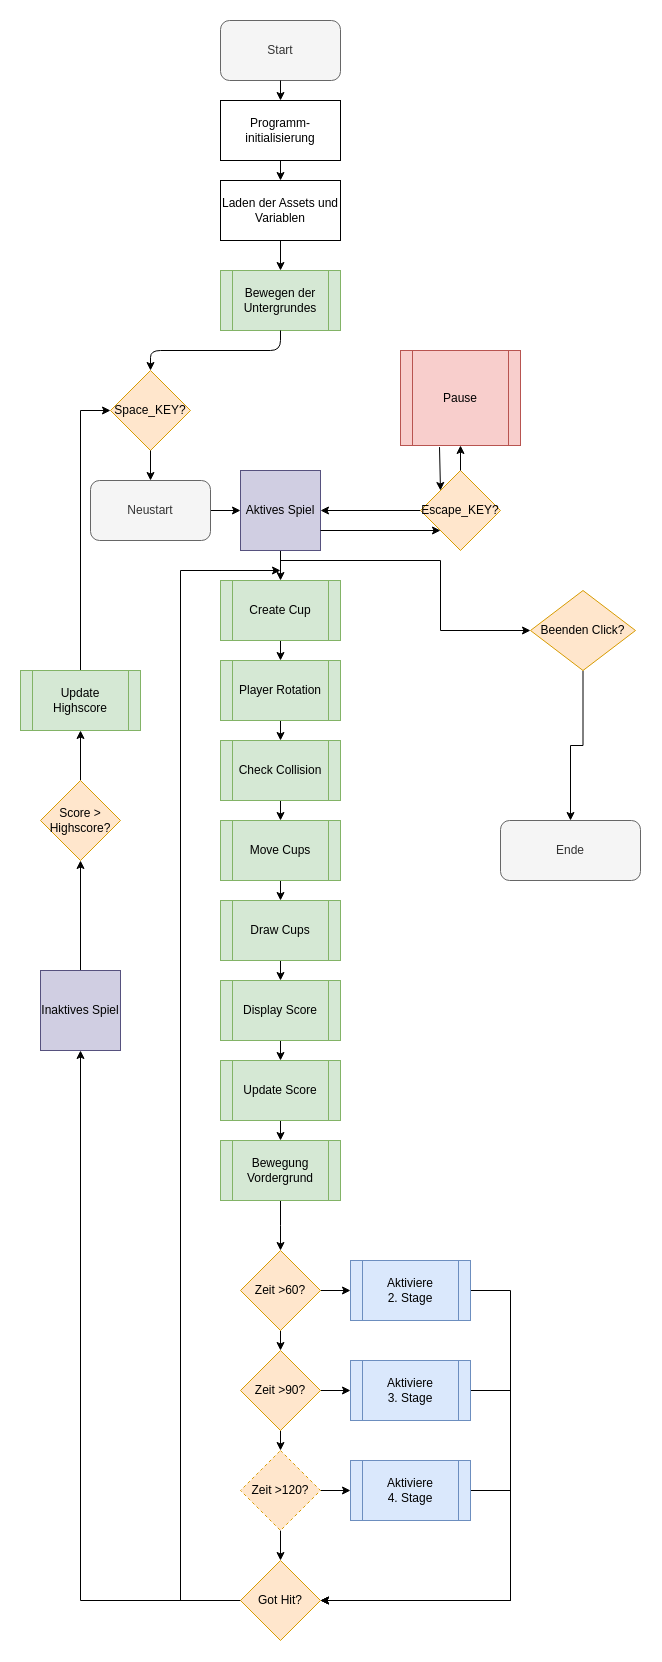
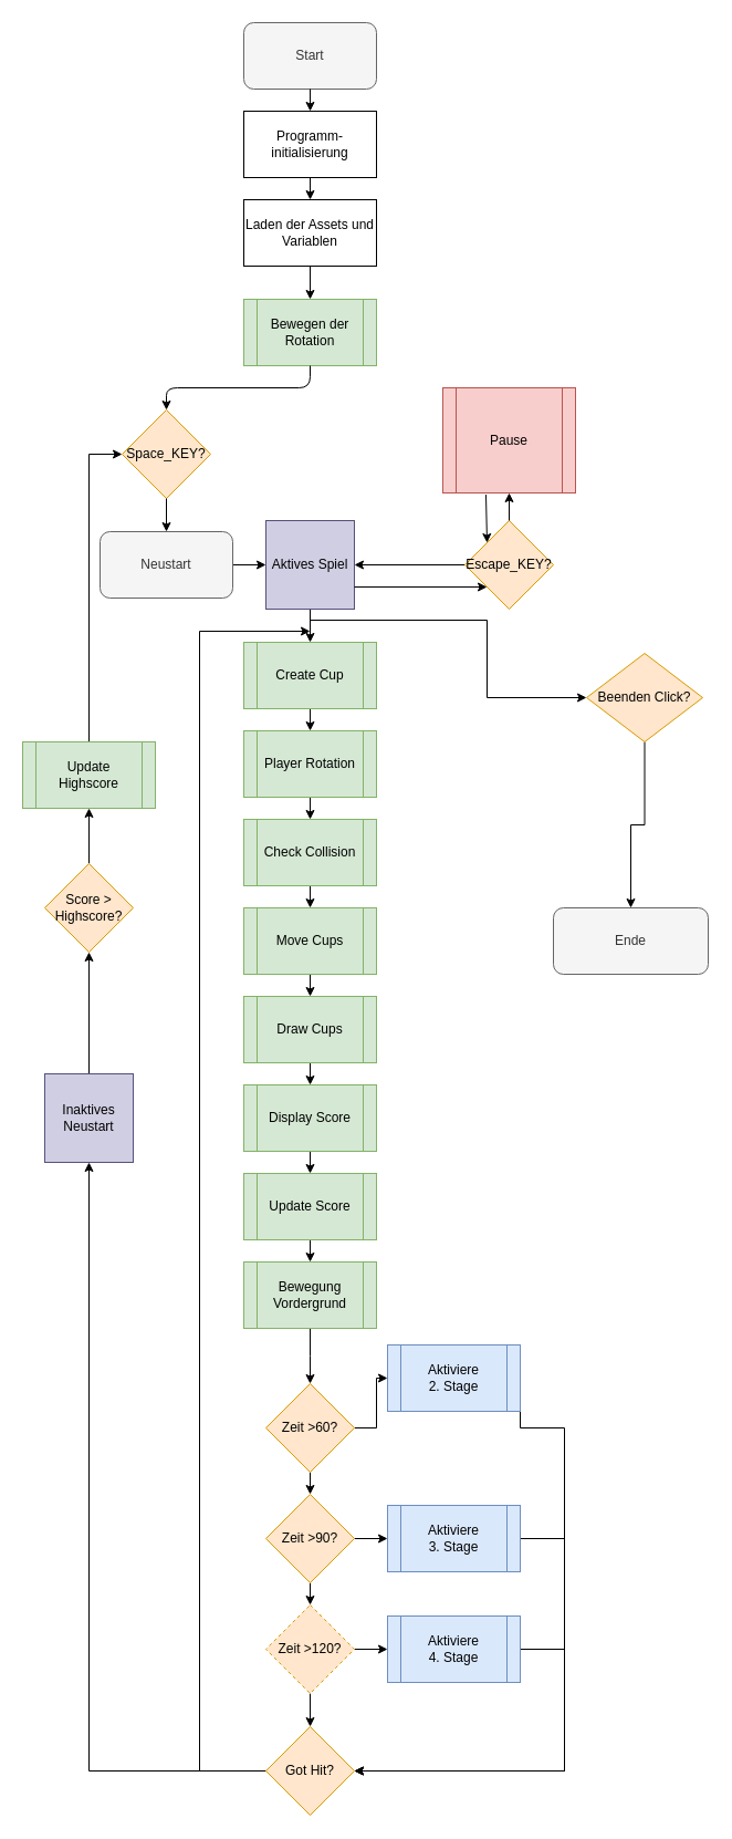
- <mxCell id="31" value="Bewegen der Untergrundes" style="shape=process;whiteSpace=wrap;html=1;backgroundOutline=1;fillColor=#d5e8d4;strokeColor=#82b366;" parent="1" vertex="1"><mxGeometry x="220" y="270" width="120" height="60" as="geometry" /></mxCell>
+ <mxCell id="31" value="Bewegen der Rotation" style="shape=process;whiteSpace=wrap;html=1;backgroundOutline=1;fillColor=#d5e8d4;strokeColor=#82b366;" parent="1" vertex="1"><mxGeometry x="220" y="270" width="120" height="60" as="geometry" /></mxCell>
- <mxCell id="41" value="Inaktives Spiel" style="whiteSpace=wrap;html=1;aspect=fixed;fillColor=#d0cee2;strokeColor=#56517e;" parent="1" vertex="1"><mxGeometry x="40" y="970" width="80" height="80" as="geometry" /></mxCell>
+ <mxCell id="41" value="Inaktives Neustart" style="whiteSpace=wrap;html=1;aspect=fixed;fillColor=#d0cee2;strokeColor=#56517e;" parent="1" vertex="1"><mxGeometry x="40" y="970" width="80" height="80" as="geometry" /></mxCell>
- <mxCell id="60" value="Aktiviere &lt;br&gt;2. Stage" style="shape=process;whiteSpace=wrap;html=1;backgroundOutline=1;fillColor=#dae8fc;strokeColor=#6c8ebf;" parent="1" vertex="1"><mxGeometry x="350" y="1260" width="120" height="60" as="geometry" /></mxCell>
+ <mxCell id="60" value="Aktiviere &lt;br&gt;2. Stage" style="shape=process;whiteSpace=wrap;html=1;backgroundOutline=1;fillColor=#dae8fc;strokeColor=#6c8ebf;" parent="1" vertex="1"><mxGeometry x="350" y="1215" width="120" height="60" as="geometry" /></mxCell>
